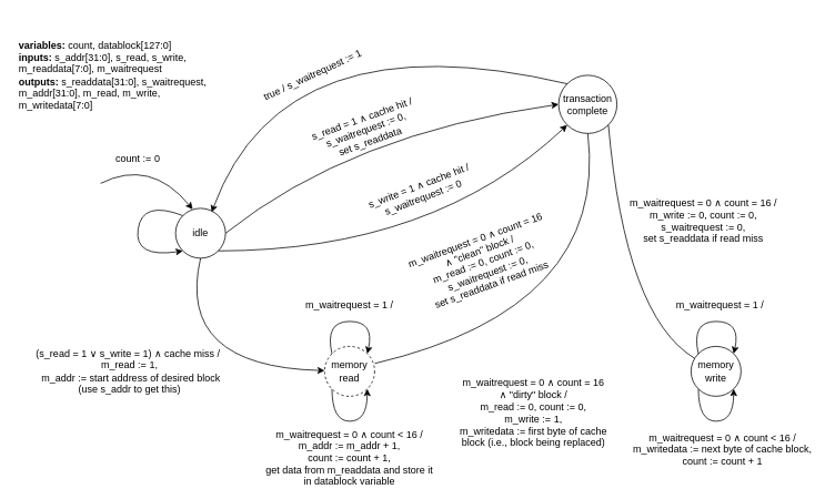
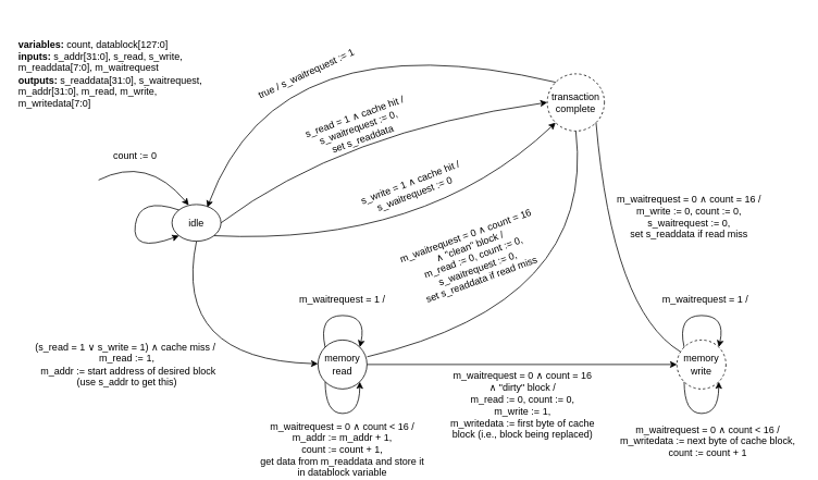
- <mxCell id="3" value="transaction complete" style="ellipse;whiteSpace=wrap;html=1;aspect=fixed;" parent="1" vertex="1"><mxGeometry x="670" y="90" width="70" height="70" as="geometry" /></mxCell>
+ <mxCell id="3" value="transaction complete" style="ellipse;whiteSpace=wrap;html=1;aspect=fixed;dashed=1;" parent="1" vertex="1"><mxGeometry x="670" y="90" width="70" height="70" as="geometry" /></mxCell>
- <mxCell id="2" value="idle" style="ellipse;whiteSpace=wrap;html=1;aspect=fixed;" parent="1" vertex="1"><mxGeometry x="210" y="250" width="60" height="60" as="geometry" /></mxCell>
+ <mxCell id="2" value="idle" style="ellipse;whiteSpace=wrap;html=1;aspect=fixed;" parent="1" vertex="1"><mxGeometry x="210" y="250" width="60" height="45" as="geometry" /></mxCell>
- <mxCell id="19" value="memory&lt;br&gt;read" style="ellipse;whiteSpace=wrap;html=1;aspect=fixed;dashed=1;" parent="1" vertex="1"><mxGeometry x="389" y="416" width="60" height="60" as="geometry" /></mxCell>
+ <mxCell id="19" value="memory&lt;br&gt;read" style="ellipse;whiteSpace=wrap;html=1;aspect=fixed;" parent="1" vertex="1"><mxGeometry x="389" y="416" width="60" height="60" as="geometry" /></mxCell>
+ <mxCell id="24" value="" style="endArrow=classic;html=1;entryX=0;entryY=0.5;entryDx=0;entryDy=0;exitX=1;exitY=0.5;exitDx=0;exitDy=0;" parent="1" source="19" target="29" edge="1"><mxGeometry width="50" height="50" relative="1" as="geometry"><mxPoint x="510" y="458" as="sourcePoint" /><mxPoint x="720" y="450" as="targetPoint" /></mxGeometry></mxCell>
- <mxCell id="29" value="memory&lt;br&gt;write" style="ellipse;whiteSpace=wrap;html=1;aspect=fixed;" parent="1" vertex="1"><mxGeometry x="829" y="416" width="60" height="60" as="geometry" /></mxCell>
+ <mxCell id="29" value="memory&lt;br&gt;write" style="ellipse;whiteSpace=wrap;html=1;aspect=fixed;dashed=1;" parent="1" vertex="1"><mxGeometry x="829" y="416" width="60" height="60" as="geometry" /></mxCell>
